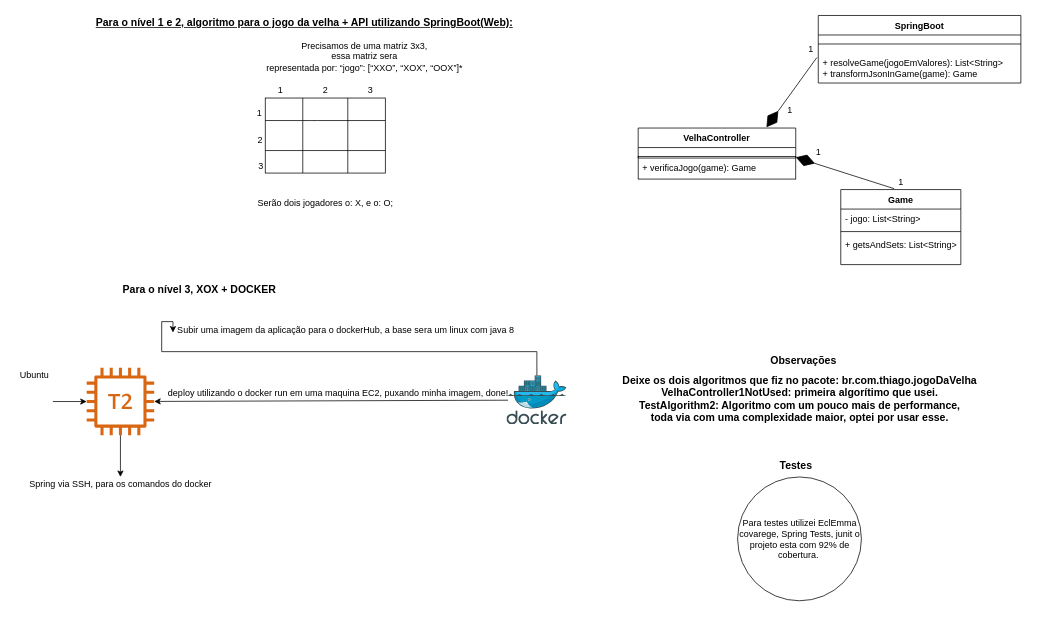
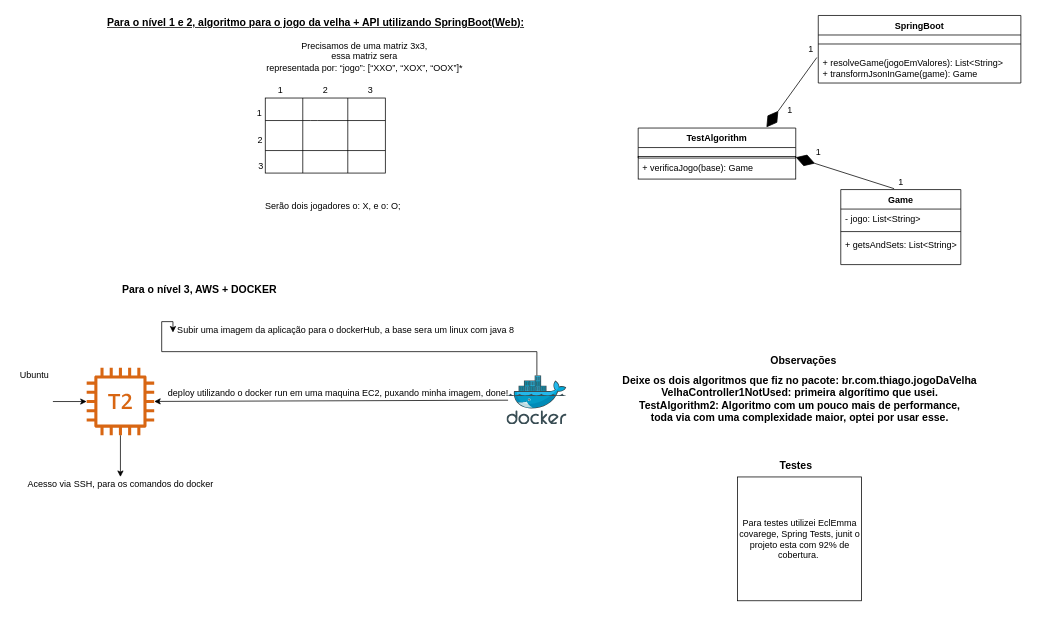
- <mxCell id="15" value="&lt;b&gt;&lt;u&gt;&lt;font style=&quot;font-size: 14px&quot;&gt;Para o nível 1 e 2, algoritmo para o jogo da velha + API utilizando SpringBoot(Web):&lt;/font&gt;&lt;/u&gt;&lt;/b&gt;" style="text;html=1;align=center;verticalAlign=middle;resizable=0;points=[];autosize=1;" parent="1" vertex="1"><mxGeometry x="120" y="20" width="570" height="20" as="geometry" /></mxCell>
+ <mxCell id="15" value="&lt;b&gt;&lt;u&gt;&lt;font style=&quot;font-size: 14px&quot;&gt;Para o nível 1 e 2, algoritmo para o jogo da velha + API utilizando SpringBoot(Web):&lt;/font&gt;&lt;/u&gt;&lt;/b&gt;" style="text;html=1;align=center;verticalAlign=middle;resizable=0;points=[];autosize=1;" parent="1" vertex="1"><mxGeometry x="135" y="20" width="570" height="20" as="geometry" /></mxCell>
- <mxCell id="35" value="VelhaController" style="swimlane;fontStyle=1;childLayout=stackLayout;horizontal=1;startSize=26;fillColor=none;horizontalStack=0;resizeParent=1;resizeParentMax=0;resizeLast=0;collapsible=1;marginBottom=0;" parent="1" vertex="1"><mxGeometry x="850" y="170" width="210" height="40" as="geometry"><mxRectangle x="330" y="40" width="60" height="26" as="alternateBounds" /></mxGeometry></mxCell>
+ <mxCell id="35" value="TestAlgorithm" style="swimlane;fontStyle=1;childLayout=stackLayout;horizontal=1;startSize=26;fillColor=none;horizontalStack=0;resizeParent=1;resizeParentMax=0;resizeLast=0;collapsible=1;marginBottom=0;" parent="1" vertex="1"><mxGeometry x="850" y="170" width="210" height="40" as="geometry"><mxRectangle x="330" y="40" width="60" height="26" as="alternateBounds" /></mxGeometry></mxCell>
- <mxCell id="20" value="+ verificaJogo(game): Game" style="text;strokeColor=none;fillColor=none;align=left;verticalAlign=top;spacingLeft=4;spacingRight=4;overflow=hidden;rotatable=0;points=[[0,0.5],[1,0.5]];portConstraint=eastwest;" parent="1" vertex="1"><mxGeometry x="850" y="210" width="210" height="26" as="geometry" /></mxCell>
+ <mxCell id="20" value="+ verificaJogo(base): Game" style="text;strokeColor=none;fillColor=none;align=left;verticalAlign=top;spacingLeft=4;spacingRight=4;overflow=hidden;rotatable=0;points=[[0,0.5],[1,0.5]];portConstraint=eastwest;" parent="1" vertex="1"><mxGeometry x="850" y="210" width="210" height="26" as="geometry" /></mxCell>
- <mxCell id="16" value="Serão dois jogadores o: X, e o: O;" style="text;html=1;align=center;verticalAlign=middle;resizable=0;points=[];autosize=1;" parent="1" vertex="1"><mxGeometry x="333" y="260" width="200" height="20" as="geometry" /></mxCell>
+ <mxCell id="16" value="Serão dois jogadores o: X, e o: O;" style="text;html=1;align=center;verticalAlign=middle;resizable=0;points=[];autosize=1;" parent="1" vertex="1"><mxGeometry x="343" y="265" width="200" height="20" as="geometry" /></mxCell>
- <mxCell id="28" value="&lt;b&gt;&lt;font style=&quot;font-size: 14px&quot;&gt;Para o nível 3, XOX + DOCKER&lt;/font&gt;&lt;/b&gt;" style="text;html=1;align=center;verticalAlign=middle;resizable=0;points=[];autosize=1;" parent="1" vertex="1"><mxGeometry x="155" y="375" width="220" height="20" as="geometry" /></mxCell>
+ <mxCell id="28" value="&lt;b&gt;&lt;font style=&quot;font-size: 14px&quot;&gt;Para o nível 3, AWS + DOCKER&lt;/font&gt;&lt;/b&gt;" style="text;html=1;align=center;verticalAlign=middle;resizable=0;points=[];autosize=1;" parent="1" vertex="1"><mxGeometry x="155" y="375" width="220" height="20" as="geometry" /></mxCell>
- <mxCell id="30" value="Spring via SSH, para os comandos do docker&lt;br&gt;" style="text;html=1;align=center;verticalAlign=middle;resizable=0;points=[];autosize=1;" parent="1" vertex="1"><mxGeometry x="30" y="635" width="260" height="20" as="geometry" /></mxCell>
+ <mxCell id="30" value="Acesso via SSH, para os comandos do docker&lt;br&gt;" style="text;html=1;align=center;verticalAlign=middle;resizable=0;points=[];autosize=1;" parent="1" vertex="1"><mxGeometry x="30" y="635" width="260" height="20" as="geometry" /></mxCell>
- <mxCell id="47" value="Para testes utilizei EclEmma covarege, Spring Tests, junit o projeto esta com 92% de cobertura.&amp;nbsp;" style="ellipse;whiteSpace=wrap;html=1;aspect=fixed;" vertex="1" parent="1"><mxGeometry x="982.5" y="635" width="165" height="165" as="geometry" /></mxCell>
+ <mxCell id="47" value="Para testes utilizei EclEmma covarege, Spring Tests, junit o projeto esta com 92% de cobertura.&amp;nbsp;" style="whiteSpace=wrap;html=1;aspect=fixed;" vertex="1" parent="1"><mxGeometry x="982.5" y="635" width="165" height="165" as="geometry" /></mxCell>
